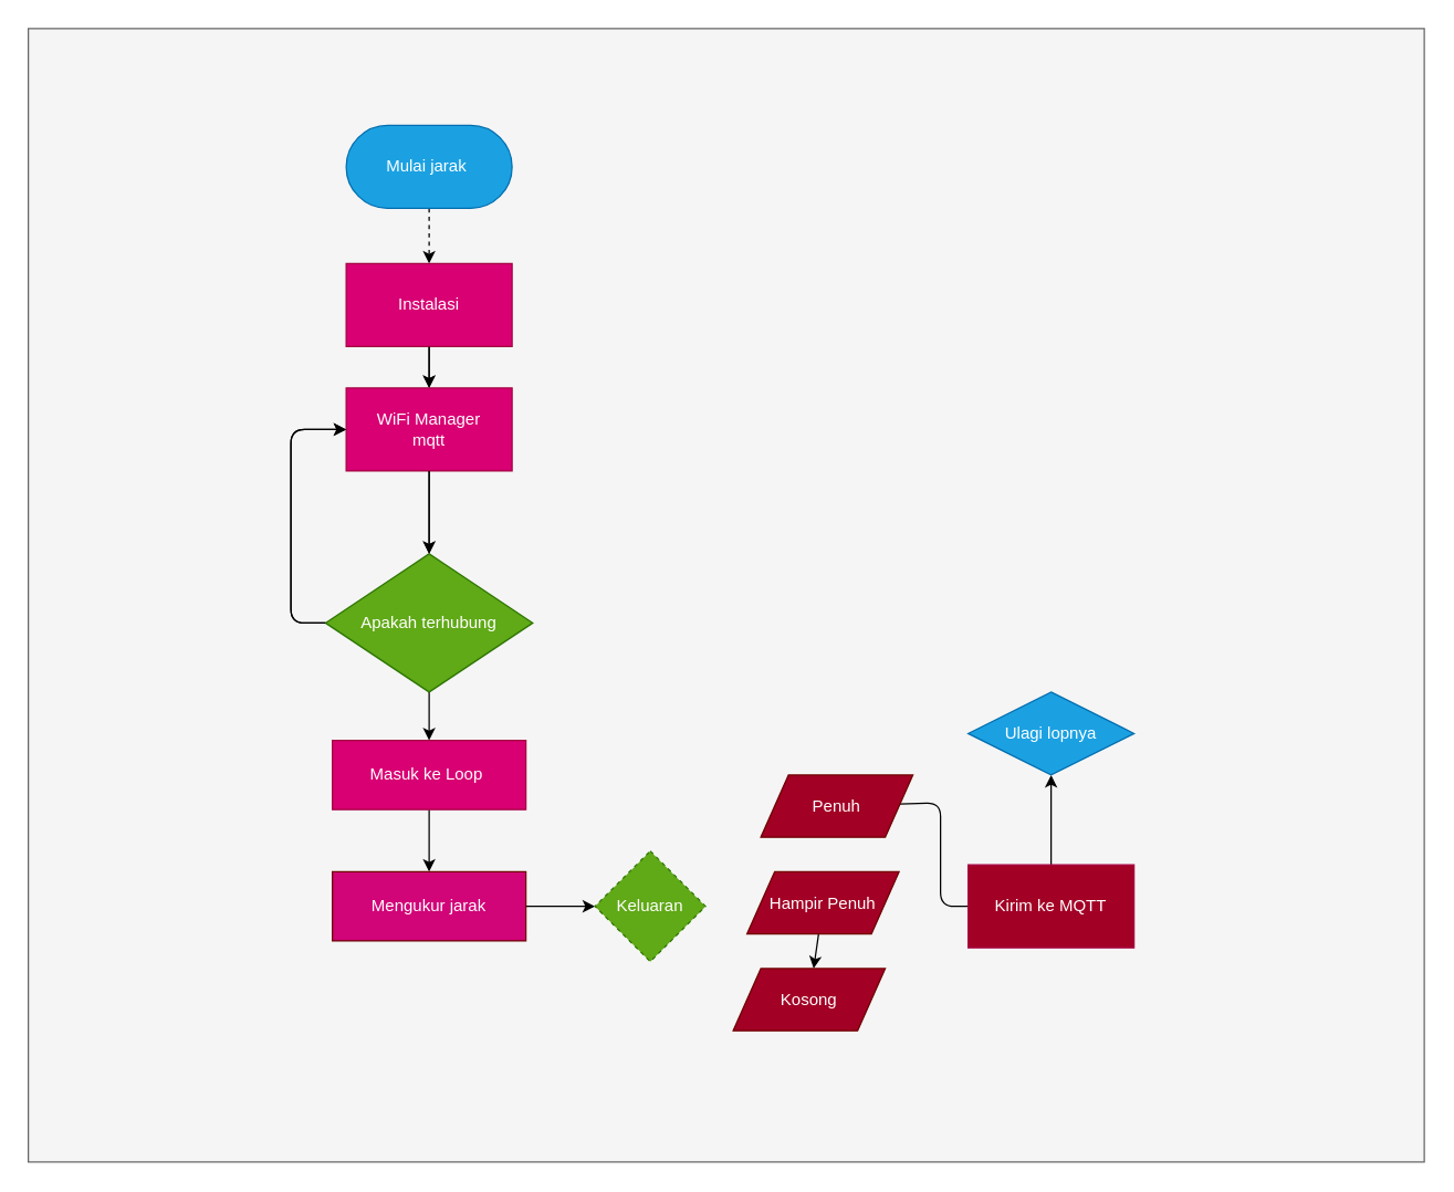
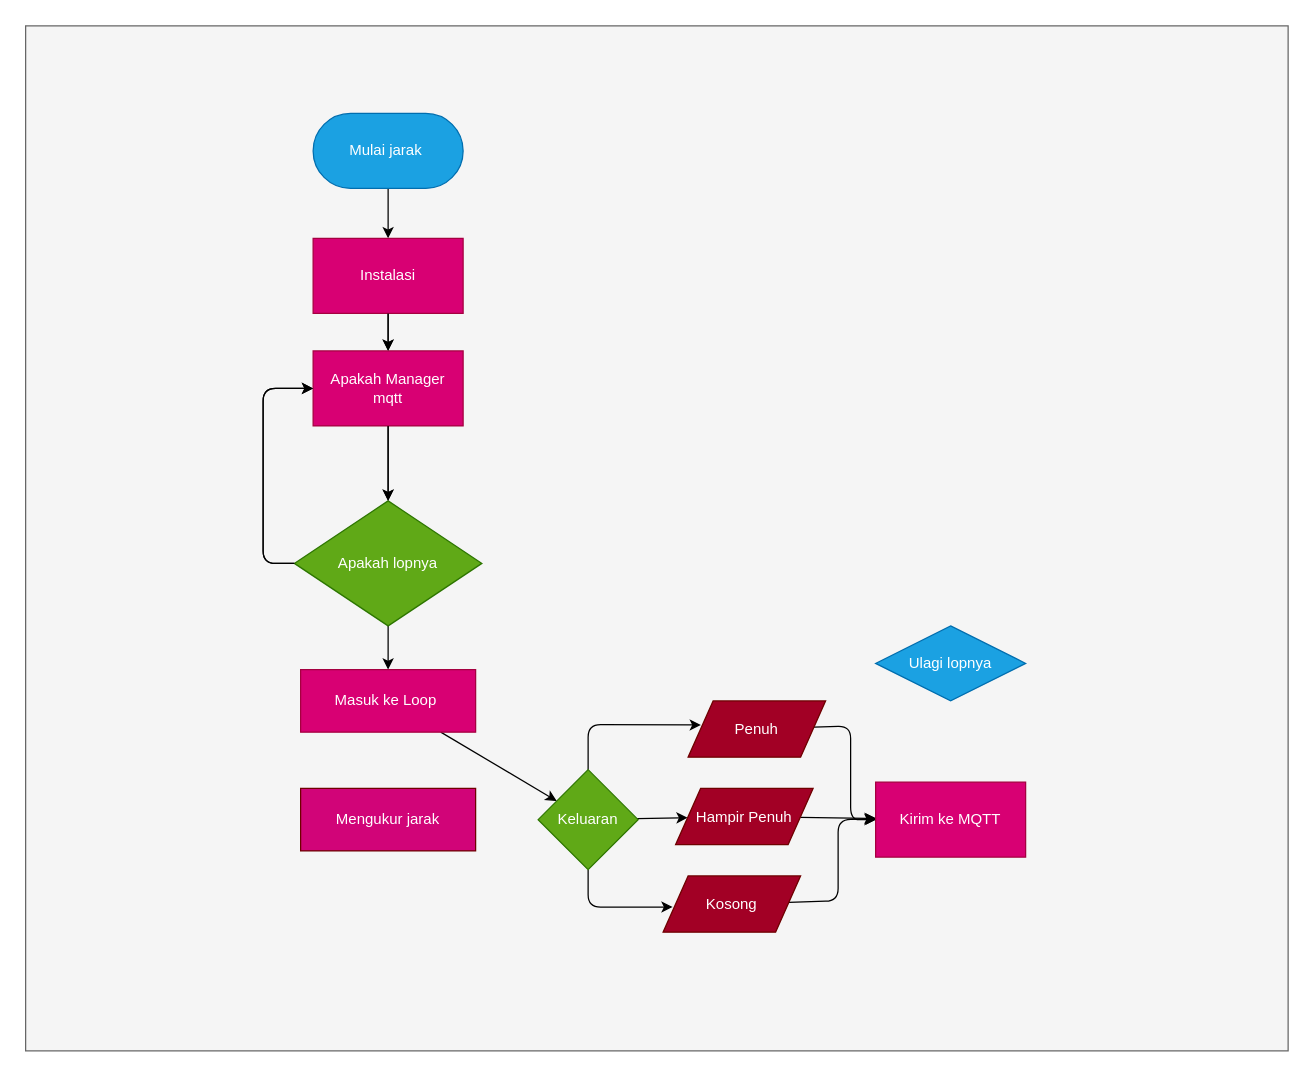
- <mxCell id="3" value="" style="edgeStyle=none;html=1;strokeWidth=1;strokeColor=#000000;dashed=1;" parent="1" source="4" target="6" edge="1"><mxGeometry relative="1" as="geometry" /></mxCell>
+ <mxCell id="3" value="" style="edgeStyle=none;html=1;strokeWidth=1;strokeColor=#000000;" parent="1" source="4" target="6" edge="1"><mxGeometry relative="1" as="geometry" /></mxCell>
- <mxCell id="8" value="WiFi Manager&lt;br&gt;mqtt" style="shape=parallelogram;perimeter=parallelogramPerimeter;whiteSpace=wrap;html=1;fixedSize=1;size=0;fillColor=#d80073;fontColor=#ffffff;strokeColor=#A50040;" parent="1" vertex="1"><mxGeometry x="250" y="280" width="120" height="60" as="geometry" /></mxCell>
+ <mxCell id="8" value="Apakah Manager&lt;br&gt;mqtt" style="shape=parallelogram;perimeter=parallelogramPerimeter;whiteSpace=wrap;html=1;fixedSize=1;size=0;fillColor=#d80073;fontColor=#ffffff;strokeColor=#A50040;" parent="1" vertex="1"><mxGeometry x="250" y="280" width="120" height="60" as="geometry" /></mxCell>
- <mxCell id="11" value="Apakah terhubung" style="rhombus;whiteSpace=wrap;html=1;fillColor=#60a917;fontColor=#ffffff;strokeColor=#2D7600;" parent="1" vertex="1"><mxGeometry x="235" y="400" width="150" height="100" as="geometry" /></mxCell>
+ <mxCell id="11" value="Apakah lopnya" style="rhombus;whiteSpace=wrap;html=1;fillColor=#60a917;fontColor=#ffffff;strokeColor=#2D7600;" parent="1" vertex="1"><mxGeometry x="235" y="400" width="150" height="100" as="geometry" /></mxCell>
+ <mxCell id="17" style="edgeStyle=none;html=1;entryX=0.093;entryY=0.428;entryDx=0;entryDy=0;entryPerimeter=0;strokeColor=#000000;" parent="1" source="19" target="25" edge="1"><mxGeometry relative="1" as="geometry"><Array as="points"><mxPoint x="470" y="579" /></Array></mxGeometry></mxCell>
- <mxCell id="26" value="" style="edgeStyle=none;html=1;strokeColor=#000000;" parent="1" source="27" target="28" edge="1"><mxGeometry relative="1" as="geometry" /></mxCell>
- <mxCell id="12" value="" style="edgeStyle=none;html=1;strokeColor=#000000;" parent="1" source="13" target="15" edge="1"><mxGeometry relative="1" as="geometry" /></mxCell>
+ <mxCell id="12" value="" style="edgeStyle=none;html=1;strokeColor=#000000;" parent="1" source="13" target="19" edge="1"><mxGeometry relative="1" as="geometry" /></mxCell>
+ <mxCell id="16" value="" style="edgeStyle=none;html=1;strokeColor=#000000;" parent="1" source="19" target="21" edge="1"><mxGeometry relative="1" as="geometry" /></mxCell>
- <mxCell id="14" value="" style="edgeStyle=none;html=1;strokeColor=#000000;" parent="1" source="15" target="19" edge="1"><mxGeometry relative="1" as="geometry" /></mxCell>
- <mxCell id="19" value="Keluaran" style="rhombus;whiteSpace=wrap;html=1;fillColor=#60a917;fontColor=#ffffff;strokeColor=#2D7600;dashed=1;" parent="1" vertex="1"><mxGeometry x="430" y="615" width="80" height="80" as="geometry" /></mxCell>
+ <mxCell id="19" value="Keluaran" style="rhombus;whiteSpace=wrap;html=1;fillColor=#60a917;fontColor=#ffffff;strokeColor=#2D7600;" parent="1" vertex="1"><mxGeometry x="430" y="615" width="80" height="80" as="geometry" /></mxCell>
- <mxCell id="24" style="edgeStyle=none;html=1;entryX=0;entryY=0.5;entryDx=0;entryDy=0;strokeColor=#000000;endArrow=none;" parent="1" source="25" target="27" edge="1"><mxGeometry relative="1" as="geometry"><Array as="points"><mxPoint x="680" y="580" /><mxPoint x="680" y="655" /></Array></mxGeometry></mxCell>
+ <mxCell id="24" style="edgeStyle=none;html=1;entryX=0;entryY=0.5;entryDx=0;entryDy=0;strokeColor=#000000;" parent="1" source="25" target="27" edge="1"><mxGeometry relative="1" as="geometry"><Array as="points"><mxPoint x="680" y="580" /><mxPoint x="680" y="655" /></Array></mxGeometry></mxCell>
- <mxCell id="27" value="Kirim ke MQTT" style="rounded=0;whiteSpace=wrap;html=1;fillColor=#a20025;fontColor=#ffffff;strokeColor=#A50040;" parent="1" vertex="1"><mxGeometry x="700" y="625" width="120" height="60" as="geometry" /></mxCell>
+ <mxCell id="27" value="Kirim ke MQTT" style="rounded=0;whiteSpace=wrap;html=1;fillColor=#d80073;fontColor=#ffffff;strokeColor=#A50040;" parent="1" vertex="1"><mxGeometry x="700" y="625" width="120" height="60" as="geometry" /></mxCell>
- <mxCell id="20" value="" style="edgeStyle=none;html=1;strokeColor=#000000;" parent="1" source="21" target="23" edge="1"><mxGeometry relative="1" as="geometry" /></mxCell>
+ <mxCell id="20" value="" style="edgeStyle=none;html=1;strokeColor=#000000;" parent="1" source="21" target="27" edge="1"><mxGeometry relative="1" as="geometry" /></mxCell>
+ <mxCell id="22" style="edgeStyle=none;html=1;entryX=0.011;entryY=0.49;entryDx=0;entryDy=0;entryPerimeter=0;strokeColor=#000000;" parent="1" source="23" target="27" edge="1"><mxGeometry relative="1" as="geometry"><Array as="points"><mxPoint x="670" y="720" /><mxPoint x="670" y="655" /></Array></mxGeometry></mxCell>
+ <mxCell id="18" style="edgeStyle=none;html=1;entryX=0.069;entryY=0.553;entryDx=0;entryDy=0;entryPerimeter=0;strokeColor=#000000;" parent="1" source="19" target="23" edge="1"><mxGeometry relative="1" as="geometry"><Array as="points"><mxPoint x="470" y="725" /></Array></mxGeometry></mxCell>
